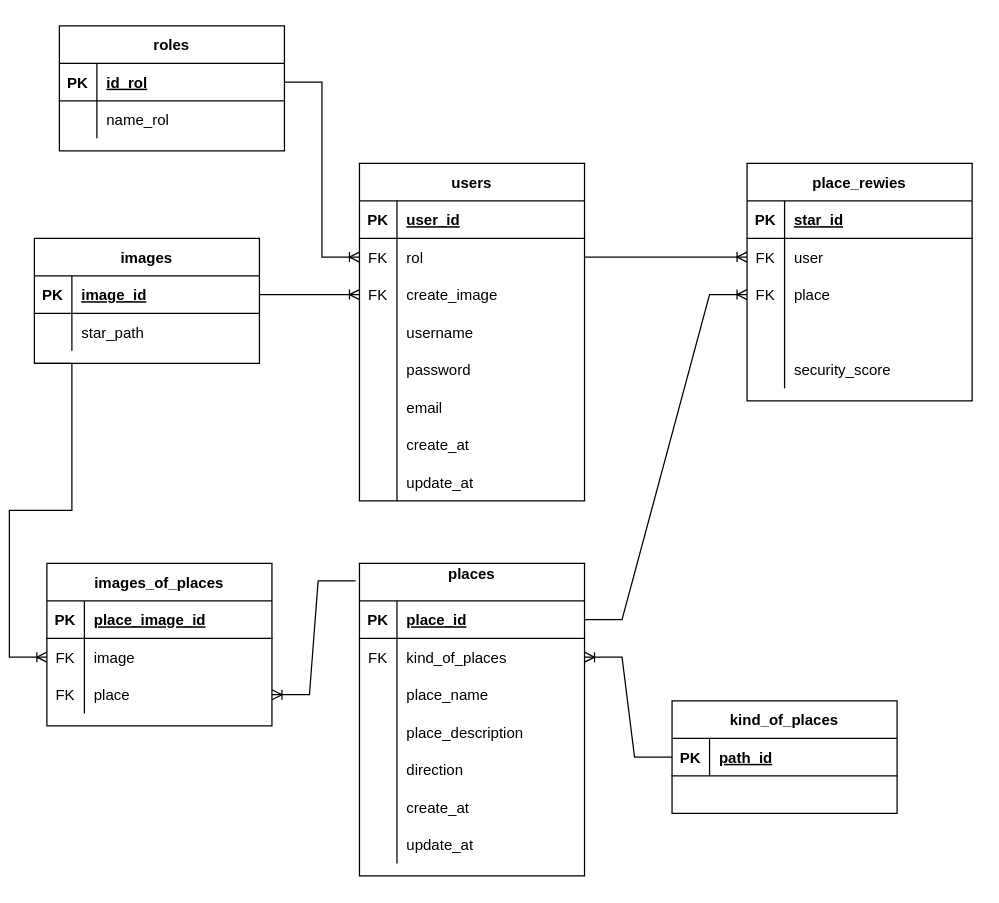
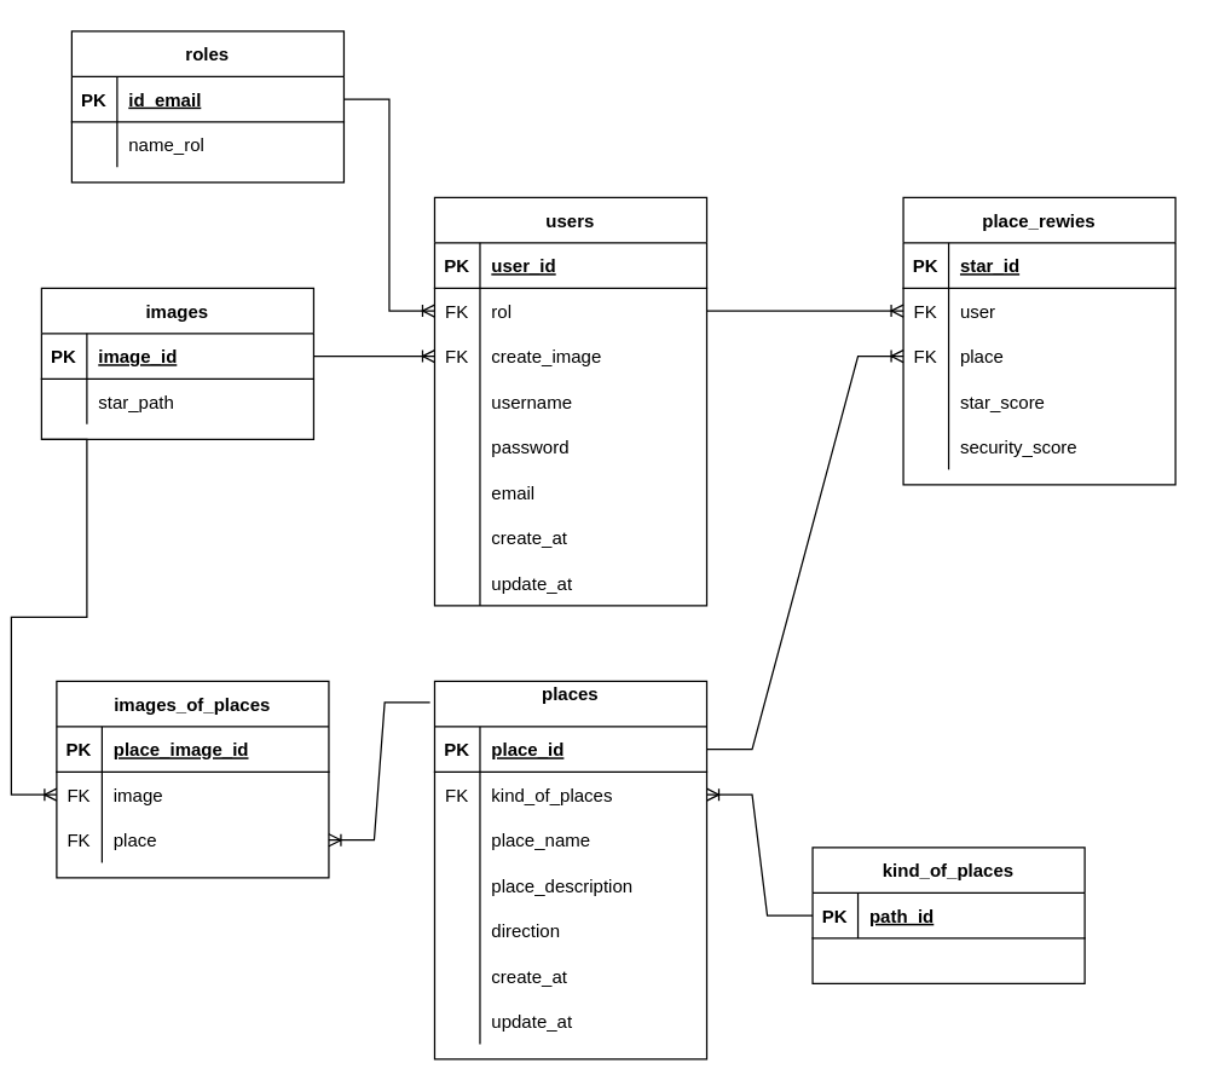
- <mxCell id="5" value="id_rol" style="shape=partialRectangle;connectable=0;fillColor=none;top=0;left=0;bottom=0;right=0;align=left;spacingLeft=6;fontStyle=5;overflow=hidden;" parent="3" vertex="1"><mxGeometry x="30" width="150" height="30" as="geometry"><mxRectangle width="150" height="30" as="alternateBounds" /></mxGeometry></mxCell>
+ <mxCell id="5" value="id_email" style="shape=partialRectangle;connectable=0;fillColor=none;top=0;left=0;bottom=0;right=0;align=left;spacingLeft=6;fontStyle=5;overflow=hidden;" parent="3" vertex="1"><mxGeometry x="30" width="150" height="30" as="geometry"><mxRectangle width="150" height="30" as="alternateBounds" /></mxGeometry></mxCell>
+ <mxCell id="49" value="star_score" style="shape=partialRectangle;connectable=0;fillColor=none;top=0;left=0;bottom=0;right=0;align=left;spacingLeft=6;overflow=hidden;" parent="47" vertex="1"><mxGeometry x="30" width="150" height="30" as="geometry"><mxRectangle width="150" height="30" as="alternateBounds" /></mxGeometry></mxCell>
